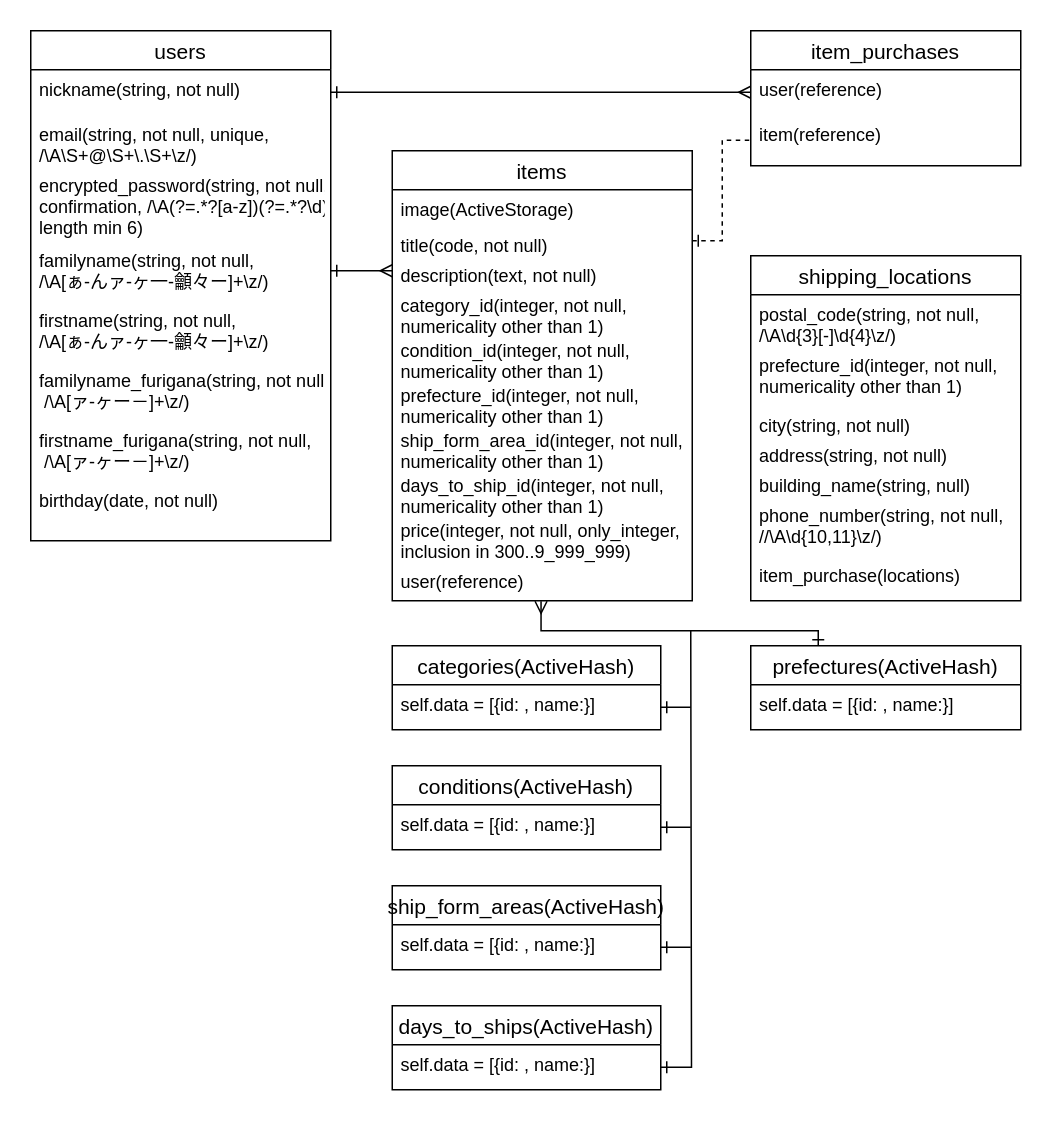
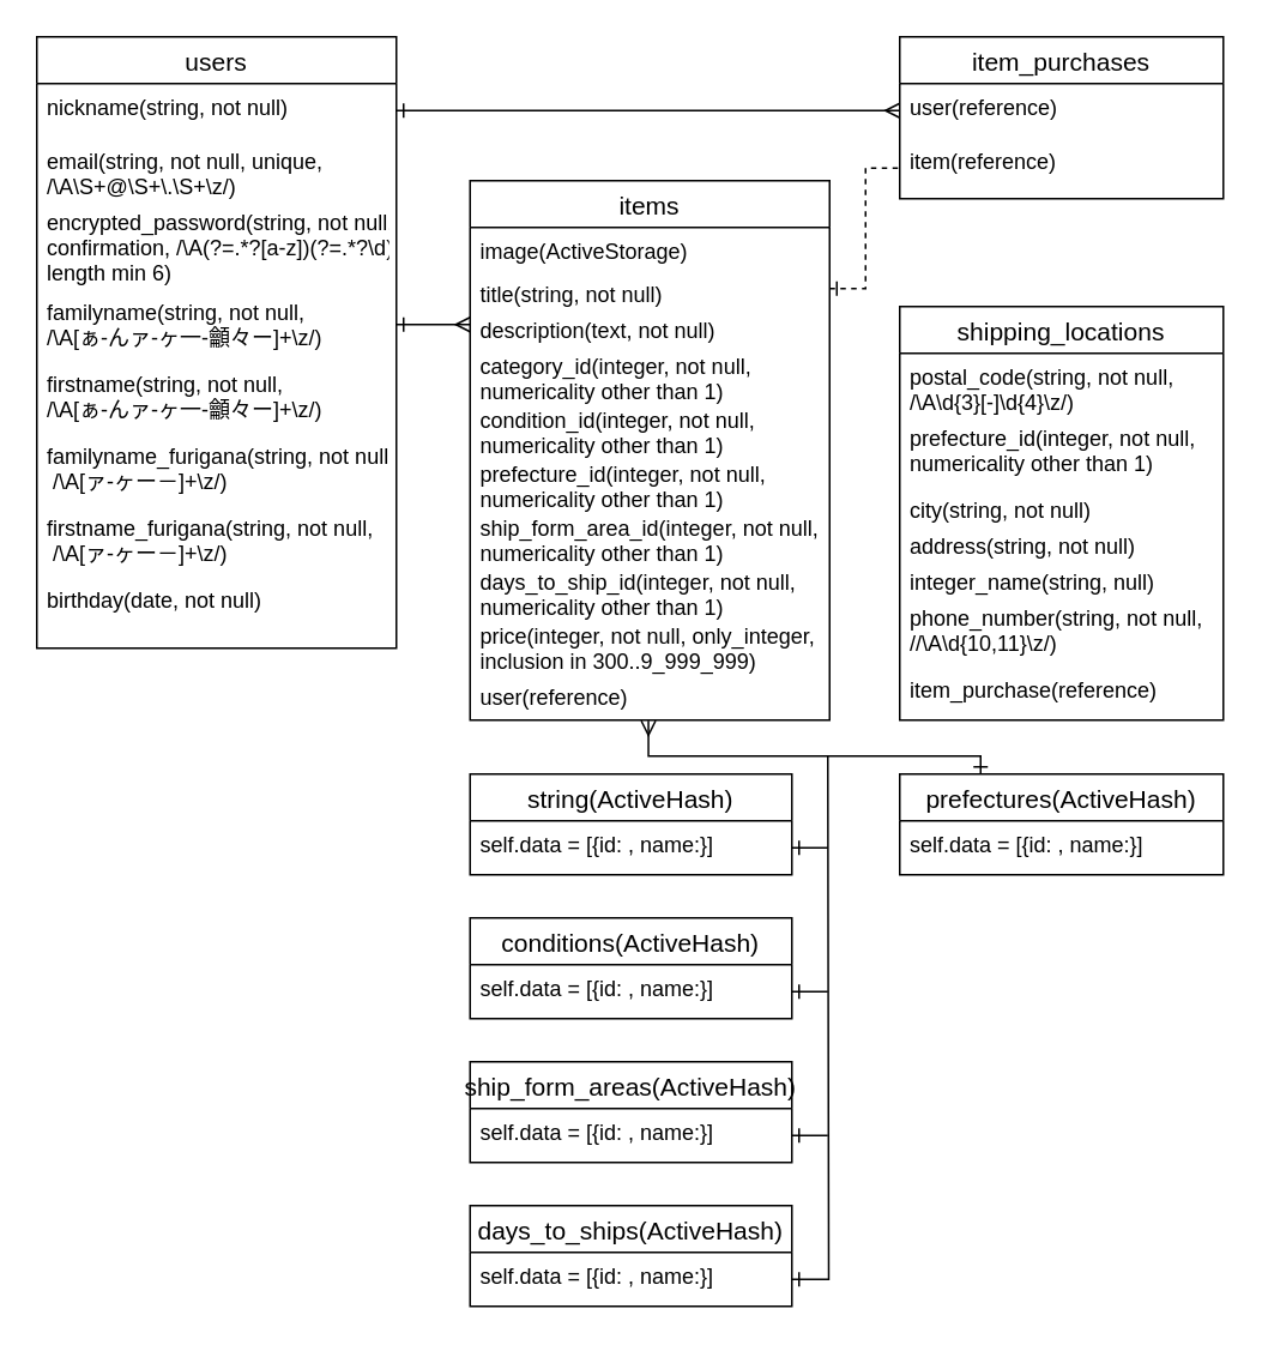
- <mxCell id="13" value="title(code, not null)" style="text;strokeColor=none;fillColor=none;spacingLeft=4;spacingRight=4;overflow=hidden;rotatable=0;points=[[0,0.5],[1,0.5]];portConstraint=eastwest;fontSize=12;" parent="11" vertex="1"><mxGeometry y="50" width="200" height="20" as="geometry" /></mxCell>
+ <mxCell id="13" value="title(string, not null)" style="text;strokeColor=none;fillColor=none;spacingLeft=4;spacingRight=4;overflow=hidden;rotatable=0;points=[[0,0.5],[1,0.5]];portConstraint=eastwest;fontSize=12;" parent="11" vertex="1"><mxGeometry y="50" width="200" height="20" as="geometry" /></mxCell>
- <mxCell id="27" value="building_name(string, null)" style="text;strokeColor=none;fillColor=none;spacingLeft=4;spacingRight=4;overflow=hidden;rotatable=0;points=[[0,0.5],[1,0.5]];portConstraint=eastwest;fontSize=12;" parent="22" vertex="1"><mxGeometry y="140" width="180" height="20" as="geometry" /></mxCell>
+ <mxCell id="27" value="integer_name(string, null)" style="text;strokeColor=none;fillColor=none;spacingLeft=4;spacingRight=4;overflow=hidden;rotatable=0;points=[[0,0.5],[1,0.5]];portConstraint=eastwest;fontSize=12;" parent="22" vertex="1"><mxGeometry y="140" width="180" height="20" as="geometry" /></mxCell>
- <mxCell id="29" value="item_purchase(locations)" style="text;strokeColor=none;fillColor=none;spacingLeft=4;spacingRight=4;overflow=hidden;rotatable=0;points=[[0,0.5],[1,0.5]];portConstraint=eastwest;fontSize=12;" parent="22" vertex="1"><mxGeometry y="200" width="180" height="30" as="geometry" /></mxCell>
+ <mxCell id="29" value="item_purchase(reference)" style="text;strokeColor=none;fillColor=none;spacingLeft=4;spacingRight=4;overflow=hidden;rotatable=0;points=[[0,0.5],[1,0.5]];portConstraint=eastwest;fontSize=12;" parent="22" vertex="1"><mxGeometry y="200" width="180" height="30" as="geometry" /></mxCell>
- <mxCell id="30" value="categories(ActiveHash)" style="swimlane;fontStyle=0;childLayout=stackLayout;horizontal=1;startSize=26;horizontalStack=0;resizeParent=1;resizeParentMax=0;resizeLast=0;collapsible=1;marginBottom=0;align=center;fontSize=14;" parent="1" vertex="1"><mxGeometry x="261" y="430" width="179" height="56" as="geometry" /></mxCell>
+ <mxCell id="30" value="string(ActiveHash)" style="swimlane;fontStyle=0;childLayout=stackLayout;horizontal=1;startSize=26;horizontalStack=0;resizeParent=1;resizeParentMax=0;resizeLast=0;collapsible=1;marginBottom=0;align=center;fontSize=14;" parent="1" vertex="1"><mxGeometry x="261" y="430" width="179" height="56" as="geometry" /></mxCell>
